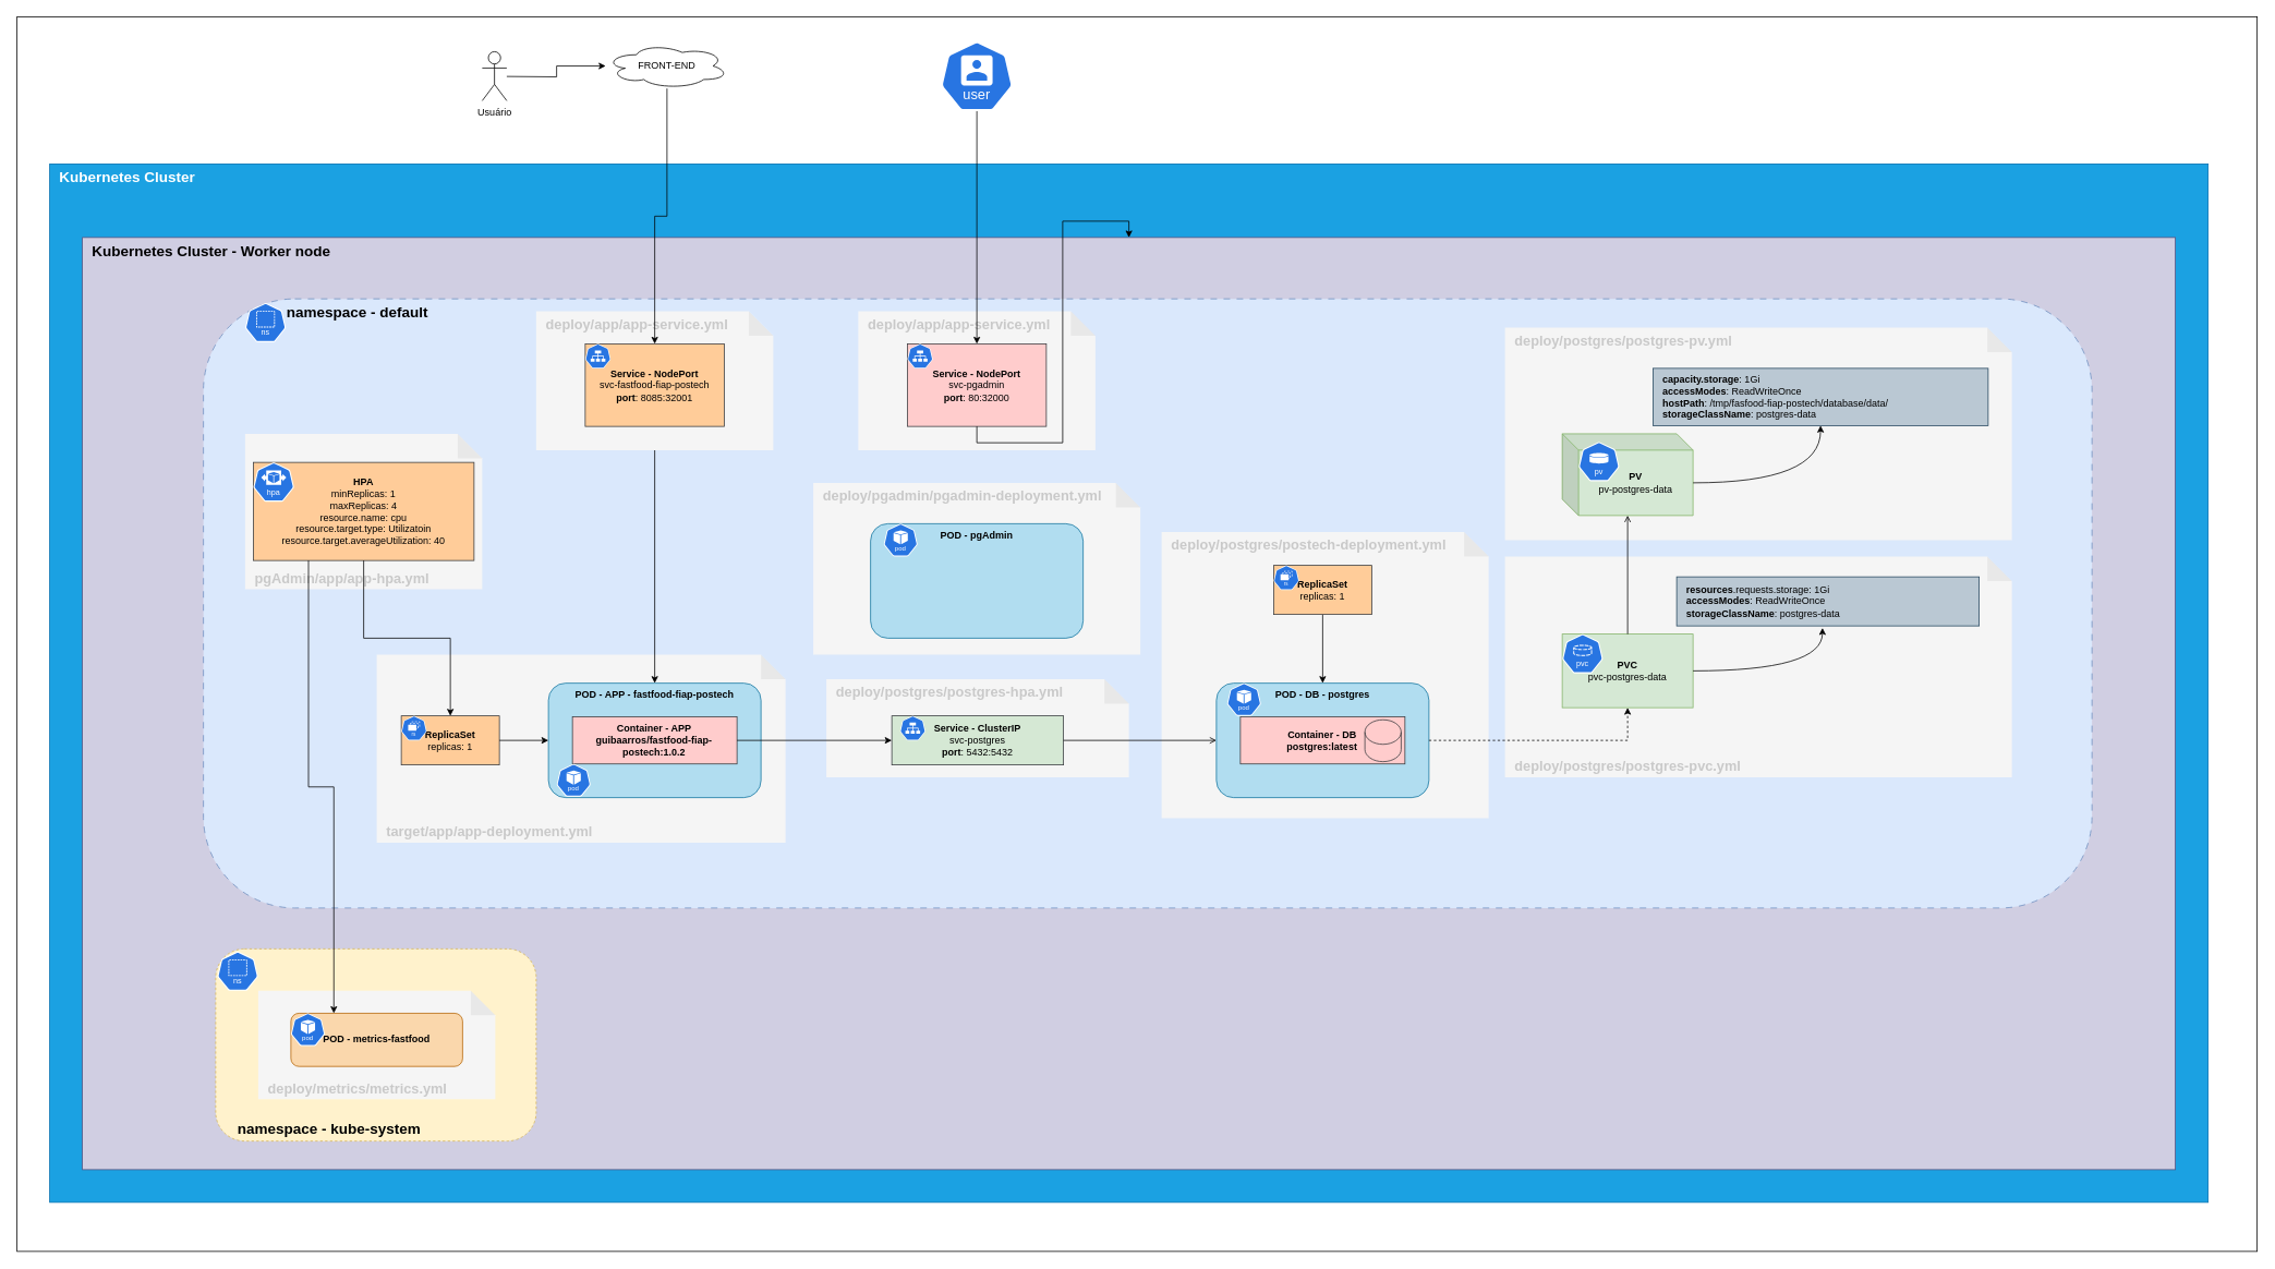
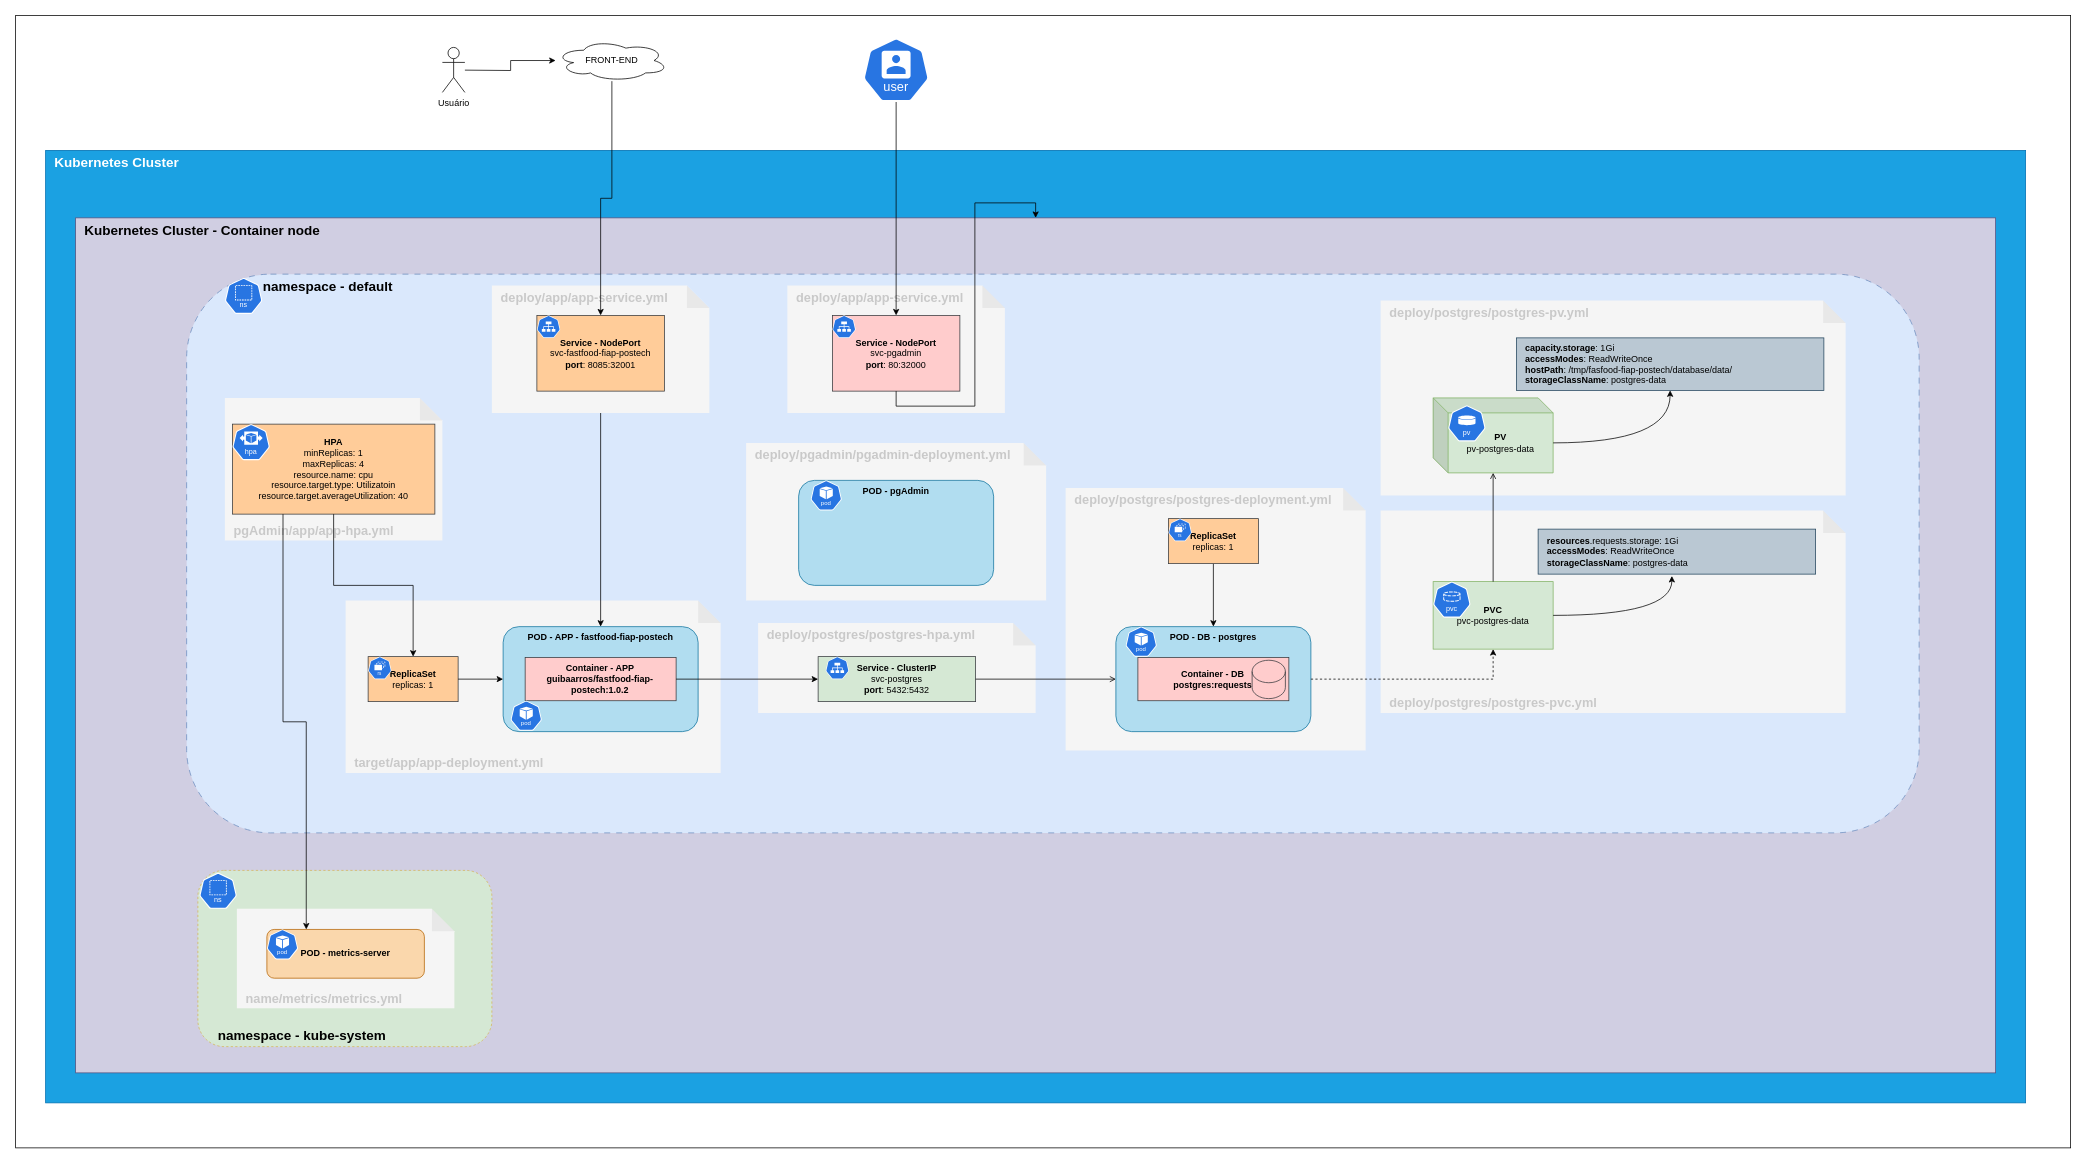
- <mxCell id="4" value="&lt;font style=&quot;font-size: 18px;&quot;&gt;Kubernetes Cluster - Worker node&lt;/font&gt;" style="rounded=0;whiteSpace=wrap;html=1;verticalAlign=top;align=left;spacingLeft=10;fontStyle=1;fillColor=#d0cee2;strokeColor=#56517e;" vertex="1" parent="1"><mxGeometry x="100" y="290" width="2560" height="1140" as="geometry" /></mxCell>
+ <mxCell id="4" value="&lt;font style=&quot;font-size: 18px;&quot;&gt;Kubernetes Cluster - Container node&lt;/font&gt;" style="rounded=0;whiteSpace=wrap;html=1;verticalAlign=top;align=left;spacingLeft=10;fontStyle=1;fillColor=#d0cee2;strokeColor=#56517e;" vertex="1" parent="1"><mxGeometry x="100" y="290" width="2560" height="1140" as="geometry" /></mxCell>
- <mxCell id="8" value="&lt;b&gt;&lt;font color=&quot;#c9c9c9&quot;&gt;deploy/postgres/postech-deployment.yml&lt;/font&gt;&lt;/b&gt;" style="shape=note;whiteSpace=wrap;html=1;backgroundOutline=1;darkOpacity=0.05;verticalAlign=top;align=left;spacingLeft=10;fontSize=17;fillColor=#f5f5f5;fontColor=#333333;strokeColor=none;" vertex="1" parent="7"><mxGeometry x="-30" width="400" height="350" as="geometry" /></mxCell>
+ <mxCell id="8" value="&lt;b&gt;&lt;font color=&quot;#c9c9c9&quot;&gt;deploy/postgres/postgres-deployment.yml&lt;/font&gt;&lt;/b&gt;" style="shape=note;whiteSpace=wrap;html=1;backgroundOutline=1;darkOpacity=0.05;verticalAlign=top;align=left;spacingLeft=10;fontSize=17;fillColor=#f5f5f5;fontColor=#333333;strokeColor=none;" vertex="1" parent="7"><mxGeometry x="-30" width="400" height="350" as="geometry" /></mxCell>
- <mxCell id="13" value="&lt;b&gt;Container - DB&lt;br&gt;postgres:latest&lt;/b&gt;" style="rounded=0;whiteSpace=wrap;html=1;fillColor=#ffcccc;strokeColor=#36393d;" vertex="1" parent="11"><mxGeometry x="29.358" y="41.172" width="201.29" height="57.647" as="geometry" /></mxCell>
+ <mxCell id="13" value="&lt;b&gt;Container - DB&lt;br&gt;postgres:requests&lt;/b&gt;" style="rounded=0;whiteSpace=wrap;html=1;fillColor=#ffcccc;strokeColor=#36393d;" vertex="1" parent="11"><mxGeometry x="29.358" y="41.172" width="201.29" height="57.647" as="geometry" /></mxCell>
- <mxCell id="51" value="&lt;b&gt;POD - metrics-fastfood&lt;/b&gt;" style="rounded=1;whiteSpace=wrap;html=1;horizontal=1;verticalAlign=middle;align=center;labelPosition=center;verticalLabelPosition=middle;fillColor=#fad7ac;strokeColor=#b46504;" vertex="1" parent="50"><mxGeometry width="210" height="65" as="geometry" /></mxCell>
+ <mxCell id="51" value="&lt;b&gt;POD - metrics-server&lt;/b&gt;" style="rounded=1;whiteSpace=wrap;html=1;horizontal=1;verticalAlign=middle;align=center;labelPosition=center;verticalLabelPosition=middle;fillColor=#fad7ac;strokeColor=#b46504;" vertex="1" parent="50"><mxGeometry width="210" height="65" as="geometry" /></mxCell>
- <mxCell id="49" value="&lt;b&gt;&lt;font color=&quot;#c9c9c9&quot;&gt;deploy/metrics/metrics.yml&lt;/font&gt;&lt;/b&gt;" style="shape=note;whiteSpace=wrap;html=1;backgroundOutline=1;darkOpacity=0.05;verticalAlign=bottom;align=left;spacingLeft=10;fontSize=17;fillColor=#F5F5F5;fontColor=#333333;strokeColor=none;" vertex="1" parent="1"><mxGeometry x="315" y="1211.25" width="290" height="132.5" as="geometry" /></mxCell>
+ <mxCell id="49" value="&lt;b&gt;&lt;font color=&quot;#c9c9c9&quot;&gt;name/metrics/metrics.yml&lt;/font&gt;&lt;/b&gt;" style="shape=note;whiteSpace=wrap;html=1;backgroundOutline=1;darkOpacity=0.05;verticalAlign=bottom;align=left;spacingLeft=10;fontSize=17;fillColor=#F5F5F5;fontColor=#333333;strokeColor=none;" vertex="1" parent="1"><mxGeometry x="315" y="1211.25" width="290" height="132.5" as="geometry" /></mxCell>
- <mxCell id="48" value="&lt;font style=&quot;font-size: 18px;&quot;&gt;namespace - kube-system&lt;/font&gt;" style="rounded=1;whiteSpace=wrap;html=1;verticalAlign=bottom;align=left;fontStyle=1;spacingLeft=25;fillColor=#fff2cc;strokeColor=#d6b656;dashed=1;" vertex="1" parent="1"><mxGeometry x="263" y="1160" width="392" height="235" as="geometry" /></mxCell>
+ <mxCell id="48" value="&lt;font style=&quot;font-size: 18px;&quot;&gt;namespace - kube-system&lt;/font&gt;" style="rounded=1;whiteSpace=wrap;html=1;verticalAlign=bottom;align=left;fontStyle=1;spacingLeft=25;fillColor=#d5e8d4;strokeColor=#d6b656;dashed=1;" vertex="1" parent="1"><mxGeometry x="263" y="1160" width="392" height="235" as="geometry" /></mxCell>
